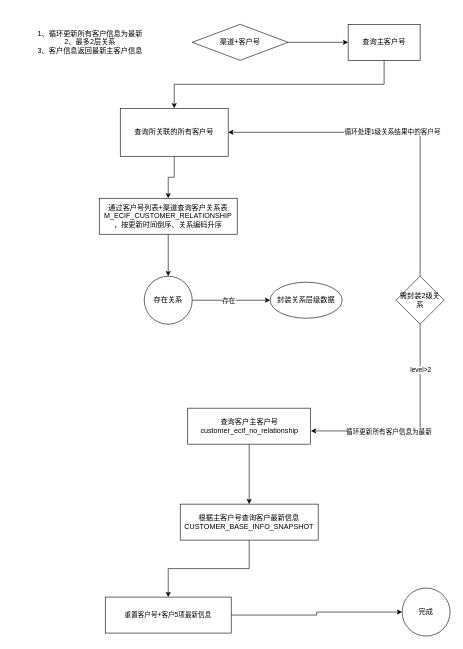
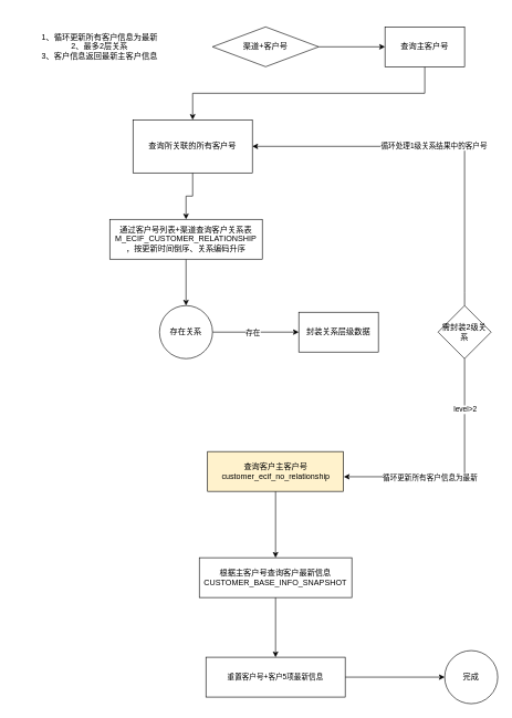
- <mxCell id="23" value="封装关系层级数据" style="ellipse;whiteSpace=wrap;html=1;" vertex="1" parent="1"><mxGeometry x="450" y="470" width="120" height="60" as="geometry" /></mxCell>
+ <mxCell id="23" value="封装关系层级数据" style="whiteSpace=wrap;html=1;rounded=0;" vertex="1" parent="1"><mxGeometry x="450" y="470" width="120" height="60" as="geometry" /></mxCell>
- <mxCell id="10" value="查询客户主客户号&lt;div&gt;customer_ecif_no_relationship&lt;br&gt;&lt;/div&gt;" style="whiteSpace=wrap;html=1;rounded=0;" vertex="1" parent="1"><mxGeometry x="312.5" y="680" width="205" height="60" as="geometry" /></mxCell>
+ <mxCell id="10" value="查询客户主客户号&lt;div&gt;customer_ecif_no_relationship&lt;br&gt;&lt;/div&gt;" style="whiteSpace=wrap;html=1;rounded=0;fillColor=#fff2cc;" vertex="1" parent="1"><mxGeometry x="312.5" y="680" width="205" height="60" as="geometry" /></mxCell>
- <mxCell id="14" value="&lt;span style=&quot;font-size: 11px; text-wrap: nowrap; background-color: rgb(255, 255, 255);&quot;&gt;重置客户号+客户5项最新信息&lt;/span&gt;" style="whiteSpace=wrap;html=1;rounded=0;" vertex="1" parent="1"><mxGeometry x="175" y="995" width="210" height="60" as="geometry" /></mxCell>
+ <mxCell id="14" value="&lt;span style=&quot;font-size: 11px; text-wrap: nowrap; background-color: rgb(255, 255, 255);&quot;&gt;重置客户号+客户5项最新信息&lt;/span&gt;" style="whiteSpace=wrap;html=1;rounded=0;" vertex="1" parent="1"><mxGeometry x="310" y="990" width="210" height="60" as="geometry" /></mxCell>
